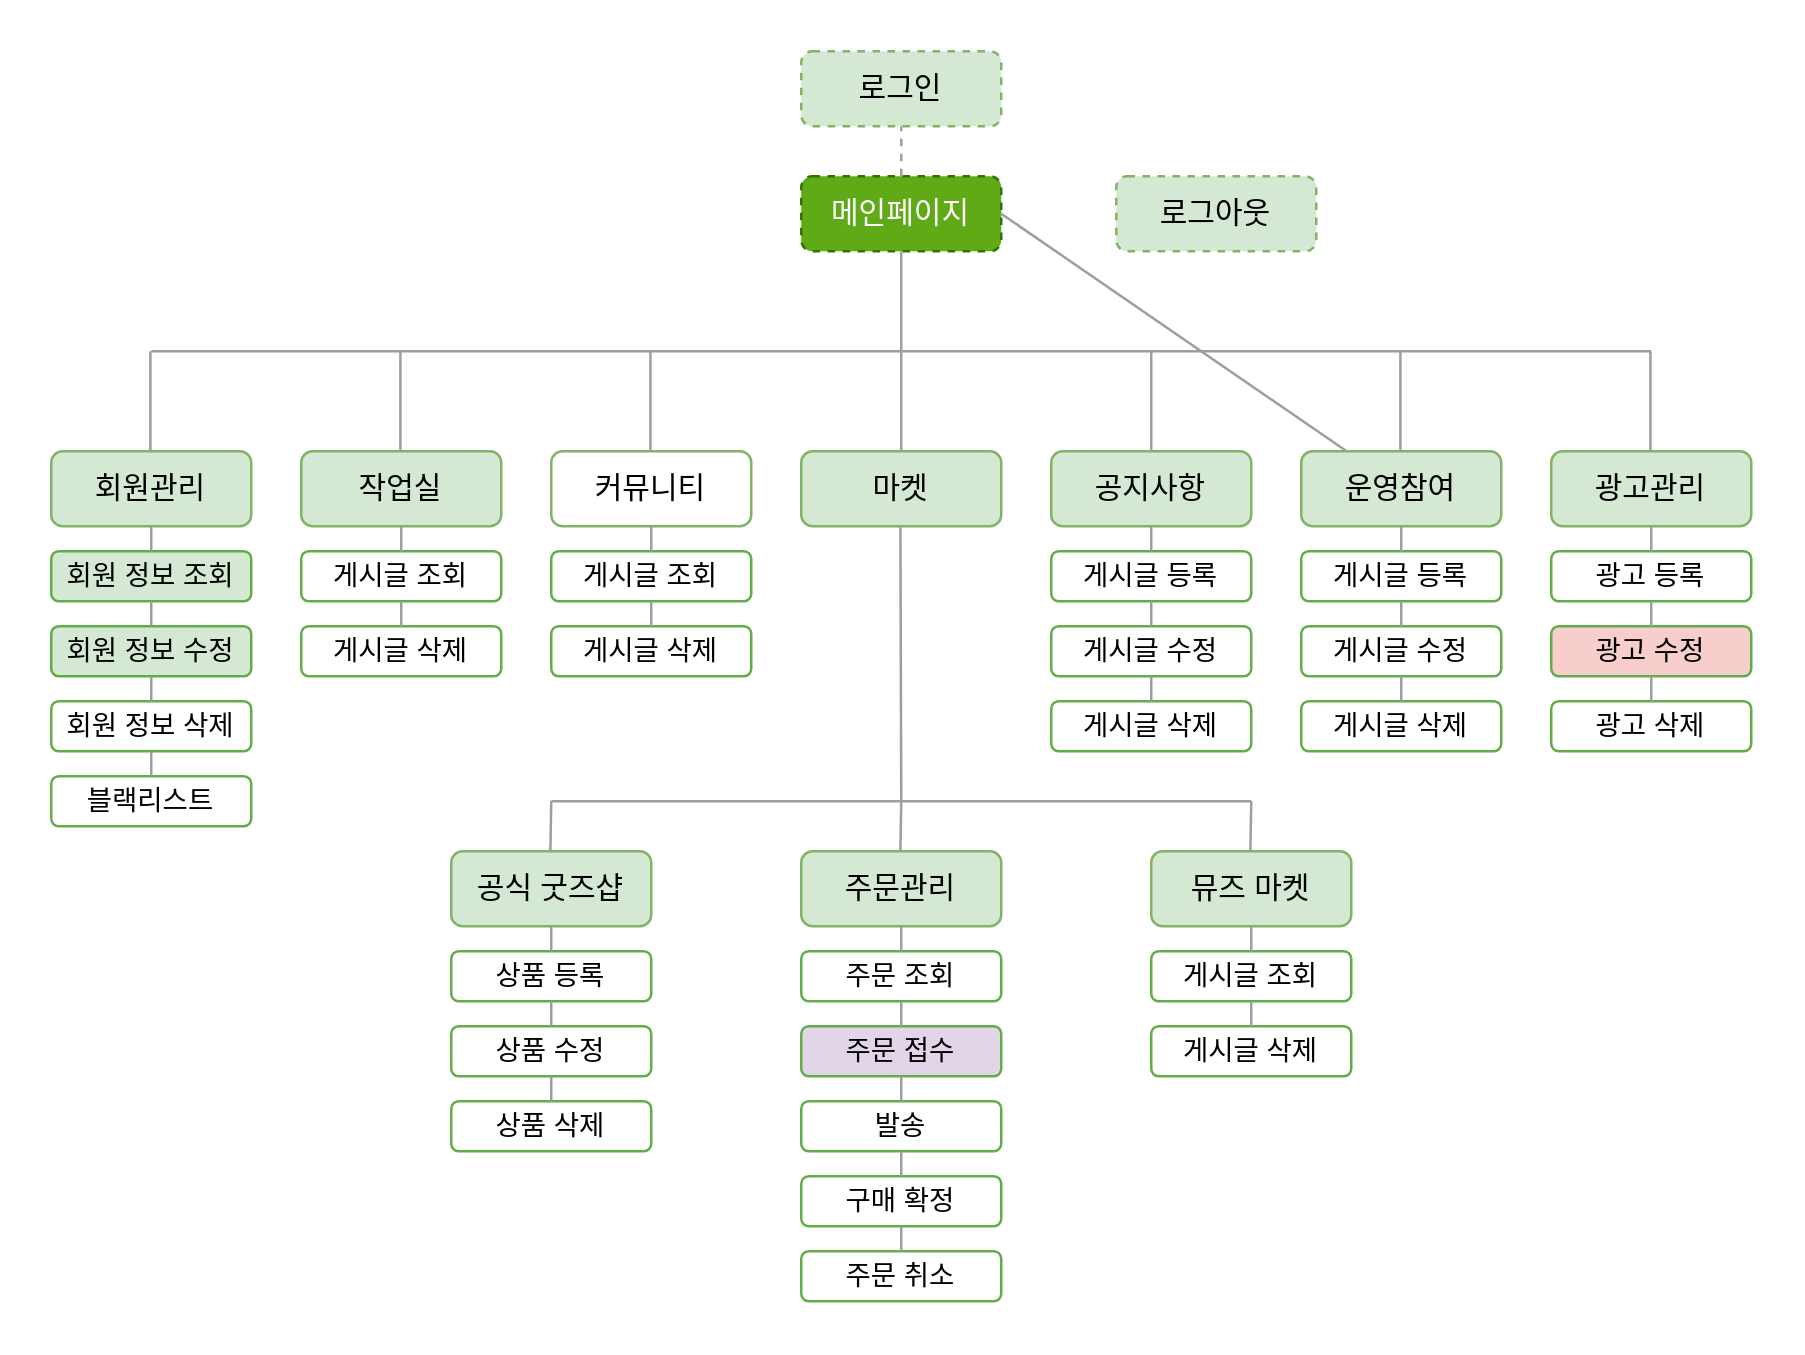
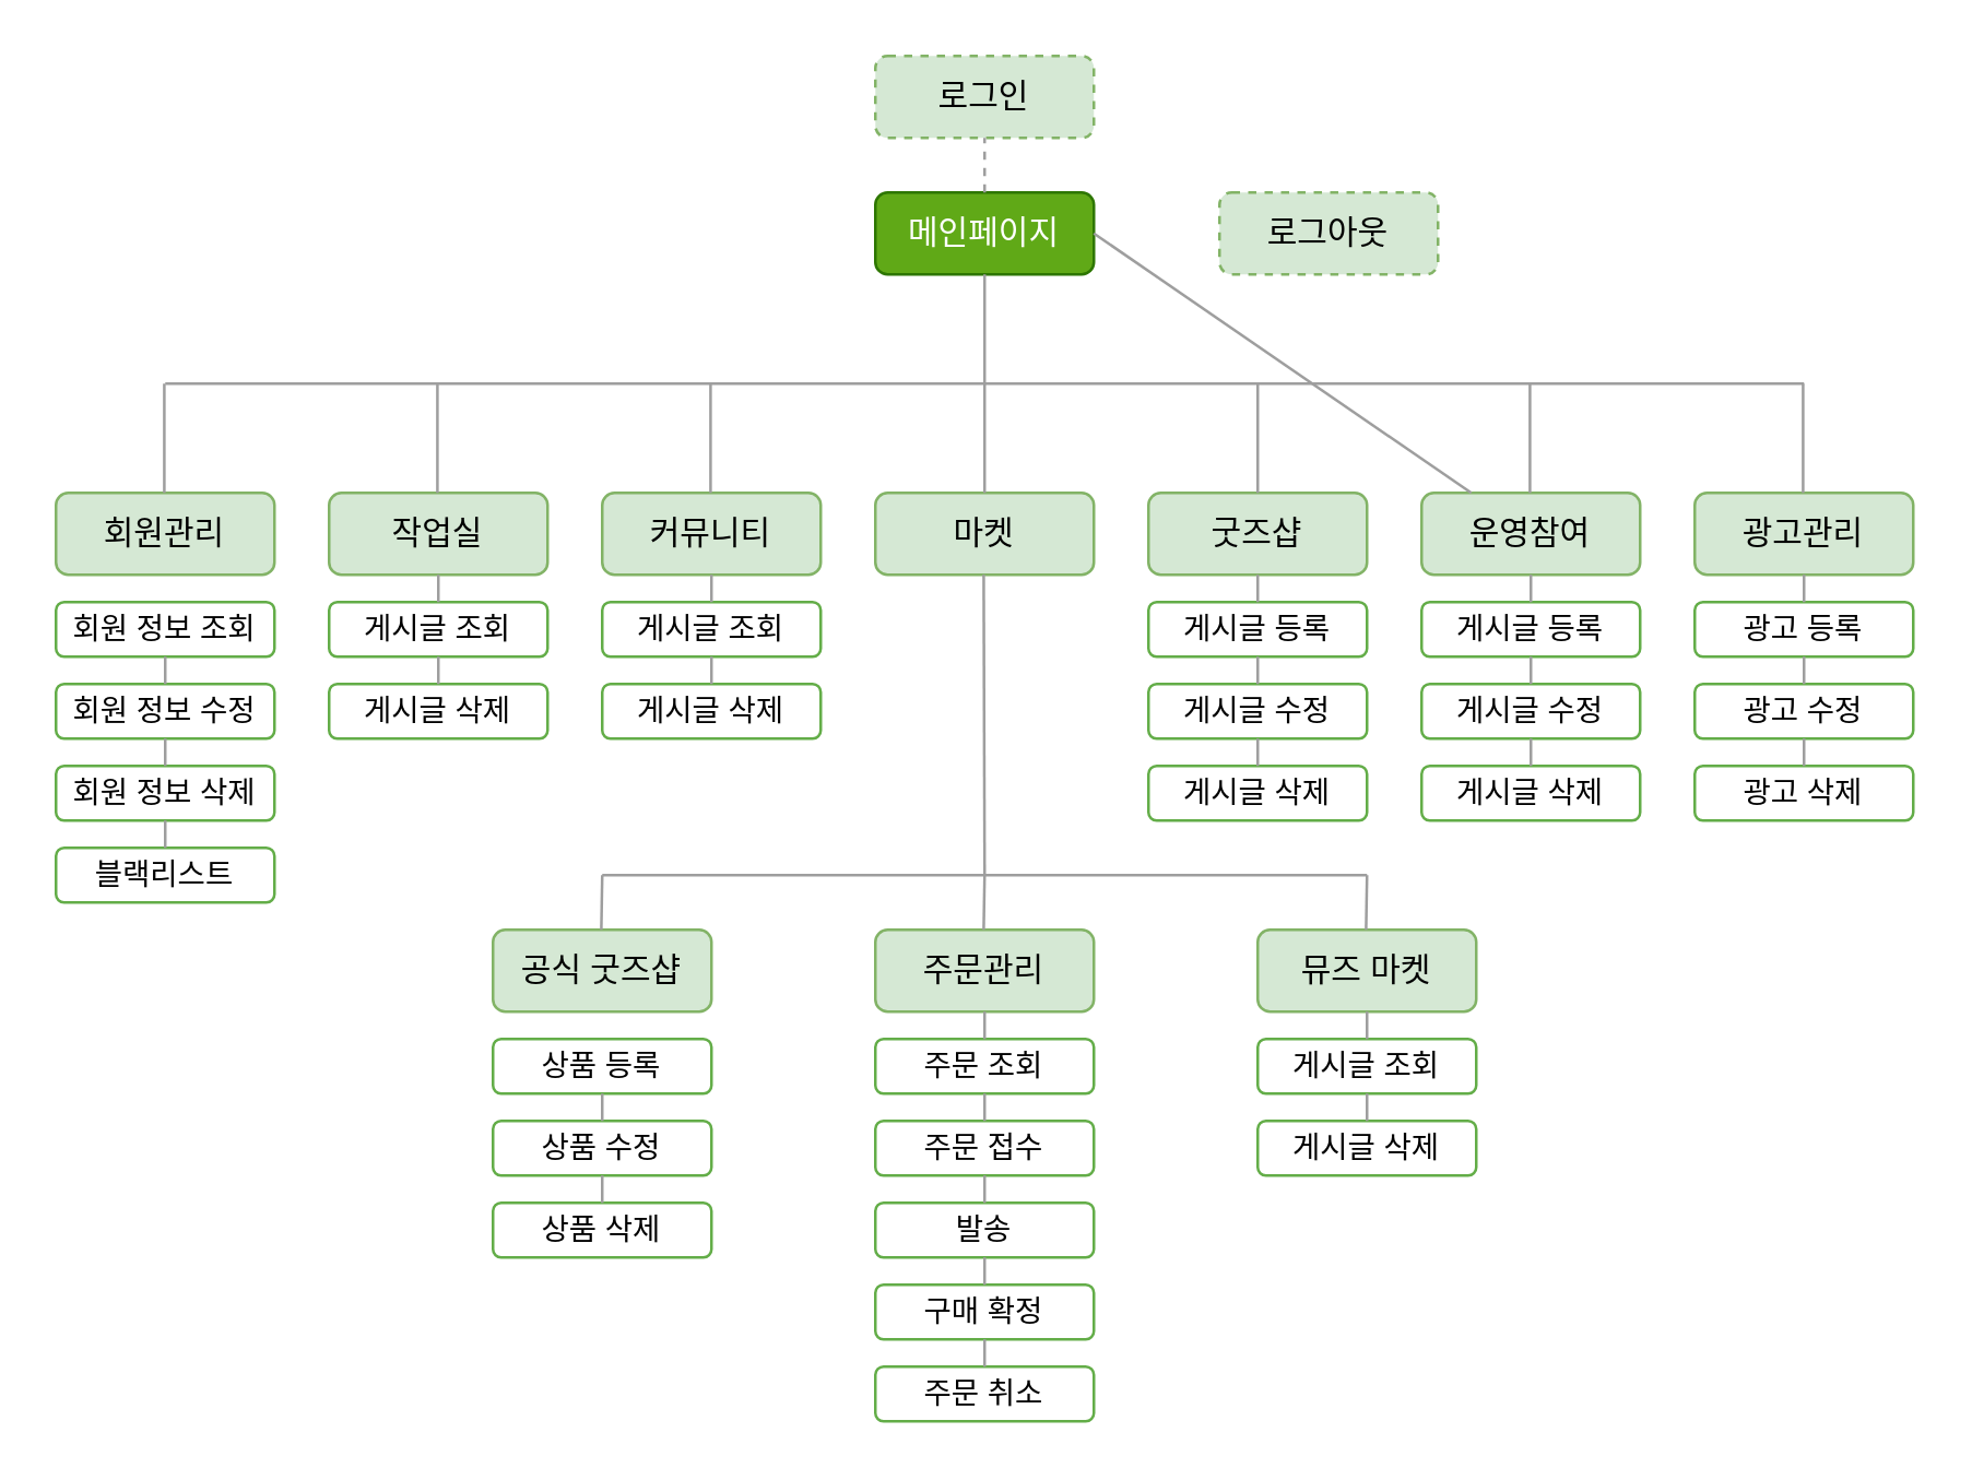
- <mxCell id="7" value="메인페이지" style="rounded=1;whiteSpace=wrap;html=1;fillColor=#60a917;strokeColor=#2D7600;fontColor=#ffffff;dashed=1;" parent="1" vertex="1"><mxGeometry x="320" y="70" width="80" height="30" as="geometry" /></mxCell>
+ <mxCell id="7" value="메인페이지" style="rounded=1;whiteSpace=wrap;html=1;fillColor=#60a917;strokeColor=#2D7600;fontColor=#ffffff;" parent="1" vertex="1"><mxGeometry x="320" y="70" width="80" height="30" as="geometry" /></mxCell>
- <mxCell id="4" value="커뮤니티" style="rounded=1;whiteSpace=wrap;html=1;fillColor=#ffffff;strokeColor=#82b366;" parent="1" vertex="1"><mxGeometry x="220" y="180" width="80" height="30" as="geometry" /></mxCell>
+ <mxCell id="4" value="커뮤니티" style="rounded=1;whiteSpace=wrap;html=1;fillColor=#d5e8d4;strokeColor=#82b366;" parent="1" vertex="1"><mxGeometry x="220" y="180" width="80" height="30" as="geometry" /></mxCell>
- <mxCell id="15" value="공지사항" style="rounded=1;whiteSpace=wrap;html=1;fillColor=#d5e8d4;strokeColor=#82b366;" vertex="1" parent="1"><mxGeometry x="420" y="180" width="80" height="30" as="geometry" /></mxCell>
+ <mxCell id="15" value="굿즈샵" style="rounded=1;whiteSpace=wrap;html=1;fillColor=#d5e8d4;strokeColor=#82b366;" vertex="1" parent="1"><mxGeometry x="420" y="180" width="80" height="30" as="geometry" /></mxCell>
- <mxCell id="24" value="" style="rounded=0;orthogonalLoop=1;jettySize=auto;html=1;endArrow=none;endFill=0;strokeColor=#9E9E9E;exitX=0.5;exitY=0;exitDx=0;exitDy=0;entryX=0.5;entryY=1;entryDx=0;entryDy=0;" edge="1" parent="1" source="23" target="14"><mxGeometry relative="1" as="geometry"><mxPoint x="69.66" y="190" as="sourcePoint" /><mxPoint x="69.66" y="150" as="targetPoint" /></mxGeometry></mxCell>
- <mxCell id="23" value="&lt;font style=&quot;font-size: 11px;&quot;&gt;회원 정보 조회&lt;/font&gt;" style="rounded=1;whiteSpace=wrap;html=1;fillColor=#d5e8d4;strokeColor=#63AD48;" vertex="1" parent="1"><mxGeometry x="20" y="220" width="80" height="20" as="geometry" /></mxCell>
+ <mxCell id="23" value="&lt;font style=&quot;font-size: 11px;&quot;&gt;회원 정보 조회&lt;/font&gt;" style="rounded=1;whiteSpace=wrap;html=1;fillColor=#ffffff;strokeColor=#63AD48;" vertex="1" parent="1"><mxGeometry x="20" y="220" width="80" height="20" as="geometry" /></mxCell>
- <mxCell id="25" value="&lt;font style=&quot;font-size: 11px;&quot;&gt;회원 정보 수정&lt;/font&gt;" style="rounded=1;whiteSpace=wrap;html=1;fillColor=#d5e8d4;strokeColor=#63AD48;" vertex="1" parent="1"><mxGeometry x="20" y="250" width="80" height="20" as="geometry" /></mxCell>
+ <mxCell id="25" value="&lt;font style=&quot;font-size: 11px;&quot;&gt;회원 정보 수정&lt;/font&gt;" style="rounded=1;whiteSpace=wrap;html=1;fillColor=#ffffff;strokeColor=#63AD48;" vertex="1" parent="1"><mxGeometry x="20" y="250" width="80" height="20" as="geometry" /></mxCell>
- <mxCell id="69" value="&lt;font style=&quot;font-size: 11px;&quot;&gt;광고 수정&lt;/font&gt;" style="rounded=1;whiteSpace=wrap;html=1;fillColor=#f8cecc;strokeColor=#63AD48;" vertex="1" parent="1"><mxGeometry x="620" y="250" width="80" height="20" as="geometry" /></mxCell>
+ <mxCell id="69" value="&lt;font style=&quot;font-size: 11px;&quot;&gt;광고 수정&lt;/font&gt;" style="rounded=1;whiteSpace=wrap;html=1;fillColor=#ffffff;strokeColor=#63AD48;" vertex="1" parent="1"><mxGeometry x="620" y="250" width="80" height="20" as="geometry" /></mxCell>
- <mxCell id="44" value="" style="rounded=0;orthogonalLoop=1;jettySize=auto;html=1;endArrow=none;endFill=0;strokeColor=#9E9E9E;exitX=0.5;exitY=0;exitDx=0;exitDy=0;entryX=0.5;entryY=1;entryDx=0;entryDy=0;" edge="1" parent="1" source="43" target="41"><mxGeometry relative="1" as="geometry"><mxPoint x="229.66" y="350" as="sourcePoint" /><mxPoint x="229.66" y="310" as="targetPoint" /></mxGeometry></mxCell>
- <mxCell id="77" value="&lt;span style=&quot;font-size: 11px;&quot;&gt;주문 접수&lt;/span&gt;" style="rounded=1;whiteSpace=wrap;html=1;fillColor=#e1d5e7;strokeColor=#63AD48;" vertex="1" parent="1"><mxGeometry x="320" y="410" width="80" height="20" as="geometry" /></mxCell>
+ <mxCell id="77" value="&lt;span style=&quot;font-size: 11px;&quot;&gt;주문 접수&lt;/span&gt;" style="rounded=1;whiteSpace=wrap;html=1;fillColor=#ffffff;strokeColor=#63AD48;" vertex="1" parent="1"><mxGeometry x="320" y="410" width="80" height="20" as="geometry" /></mxCell>
